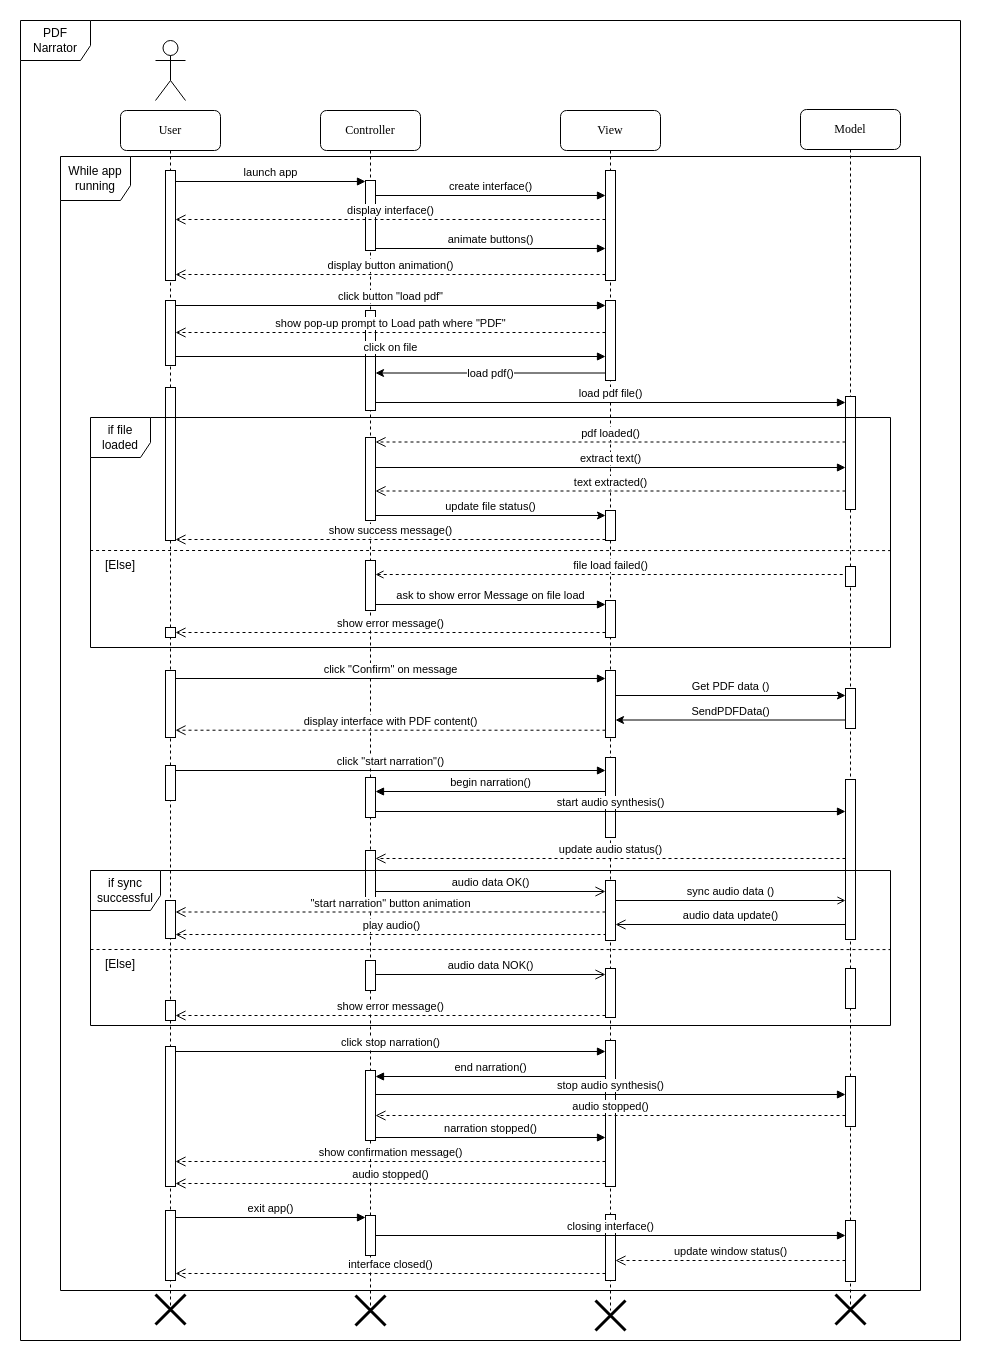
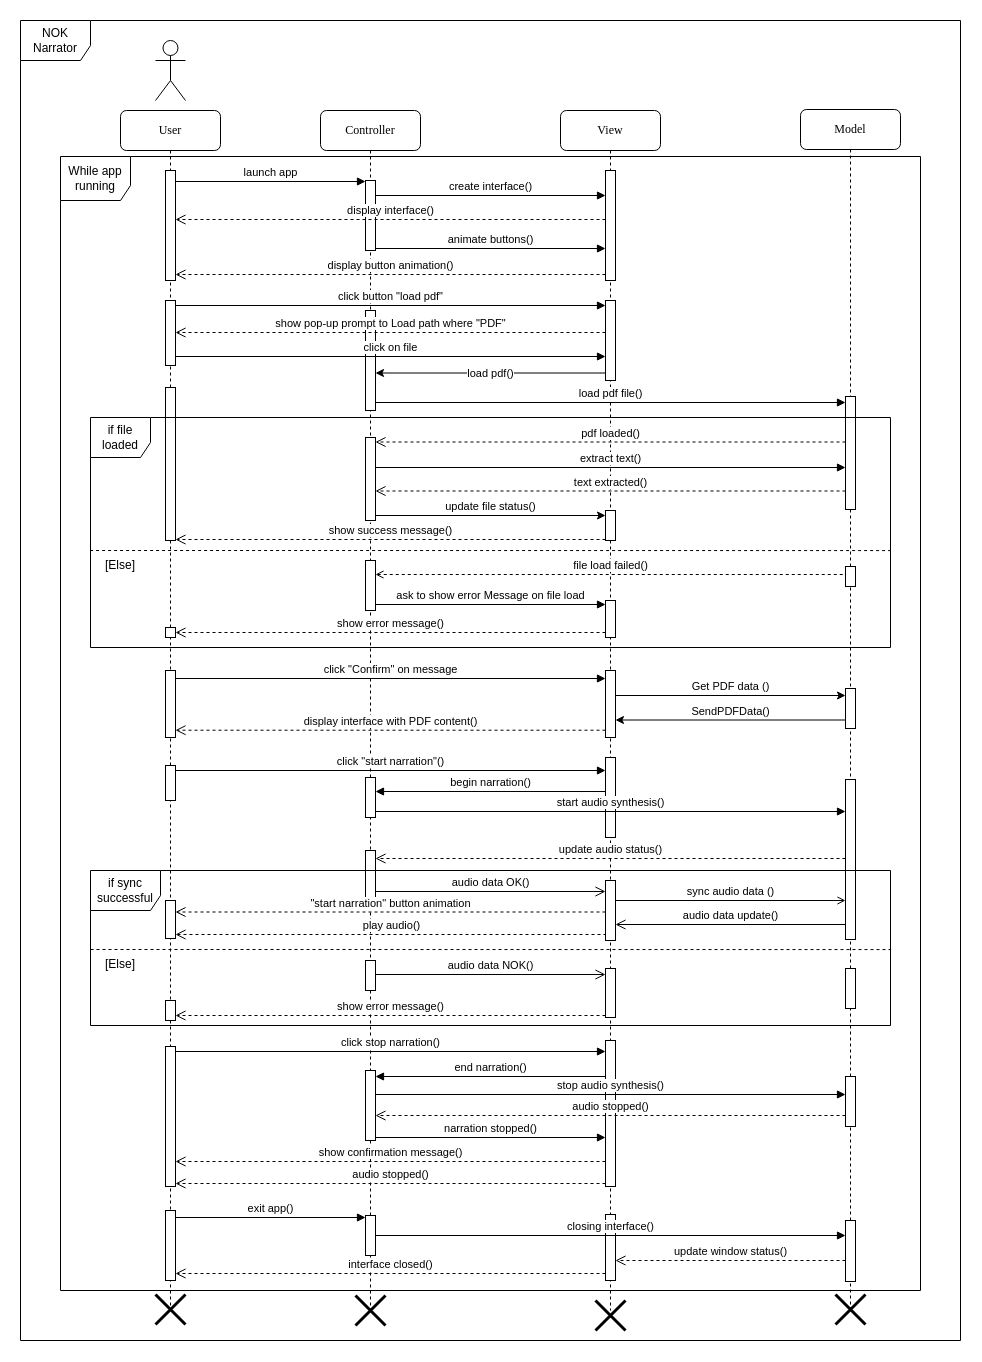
- <mxCell id="69" value="PDF Narrator" style="shape=umlFrame;whiteSpace=wrap;html=1;pointerEvents=0;width=70;height=40;" vertex="1" parent="1"><mxGeometry y="20" width="940" height="1320" as="geometry" x="20" /></mxCell>
+ <mxCell id="69" value="NOK Narrator" style="shape=umlFrame;whiteSpace=wrap;html=1;pointerEvents=0;width=70;height=40;" vertex="1" parent="1"><mxGeometry y="20" width="940" height="1320" as="geometry" x="20" /></mxCell>
